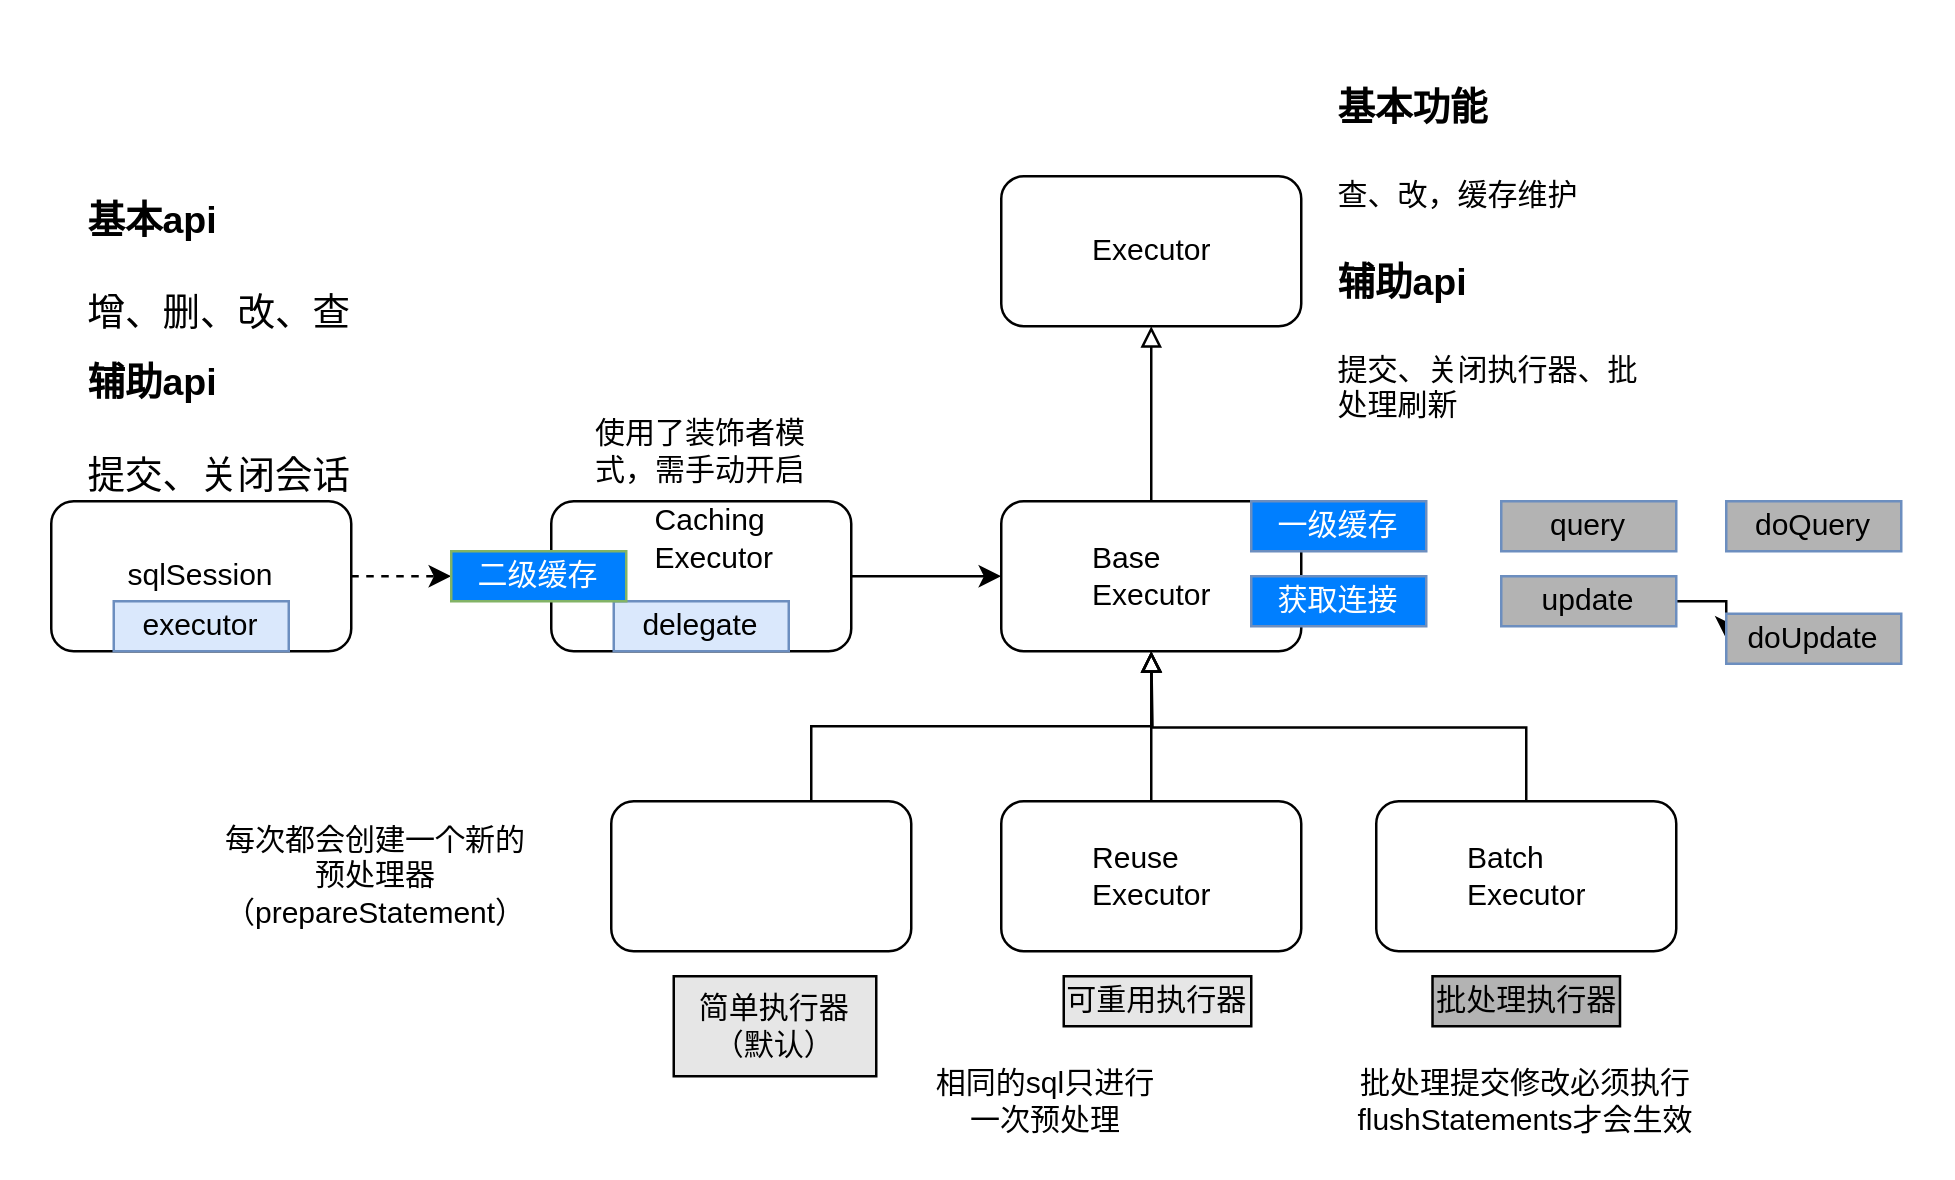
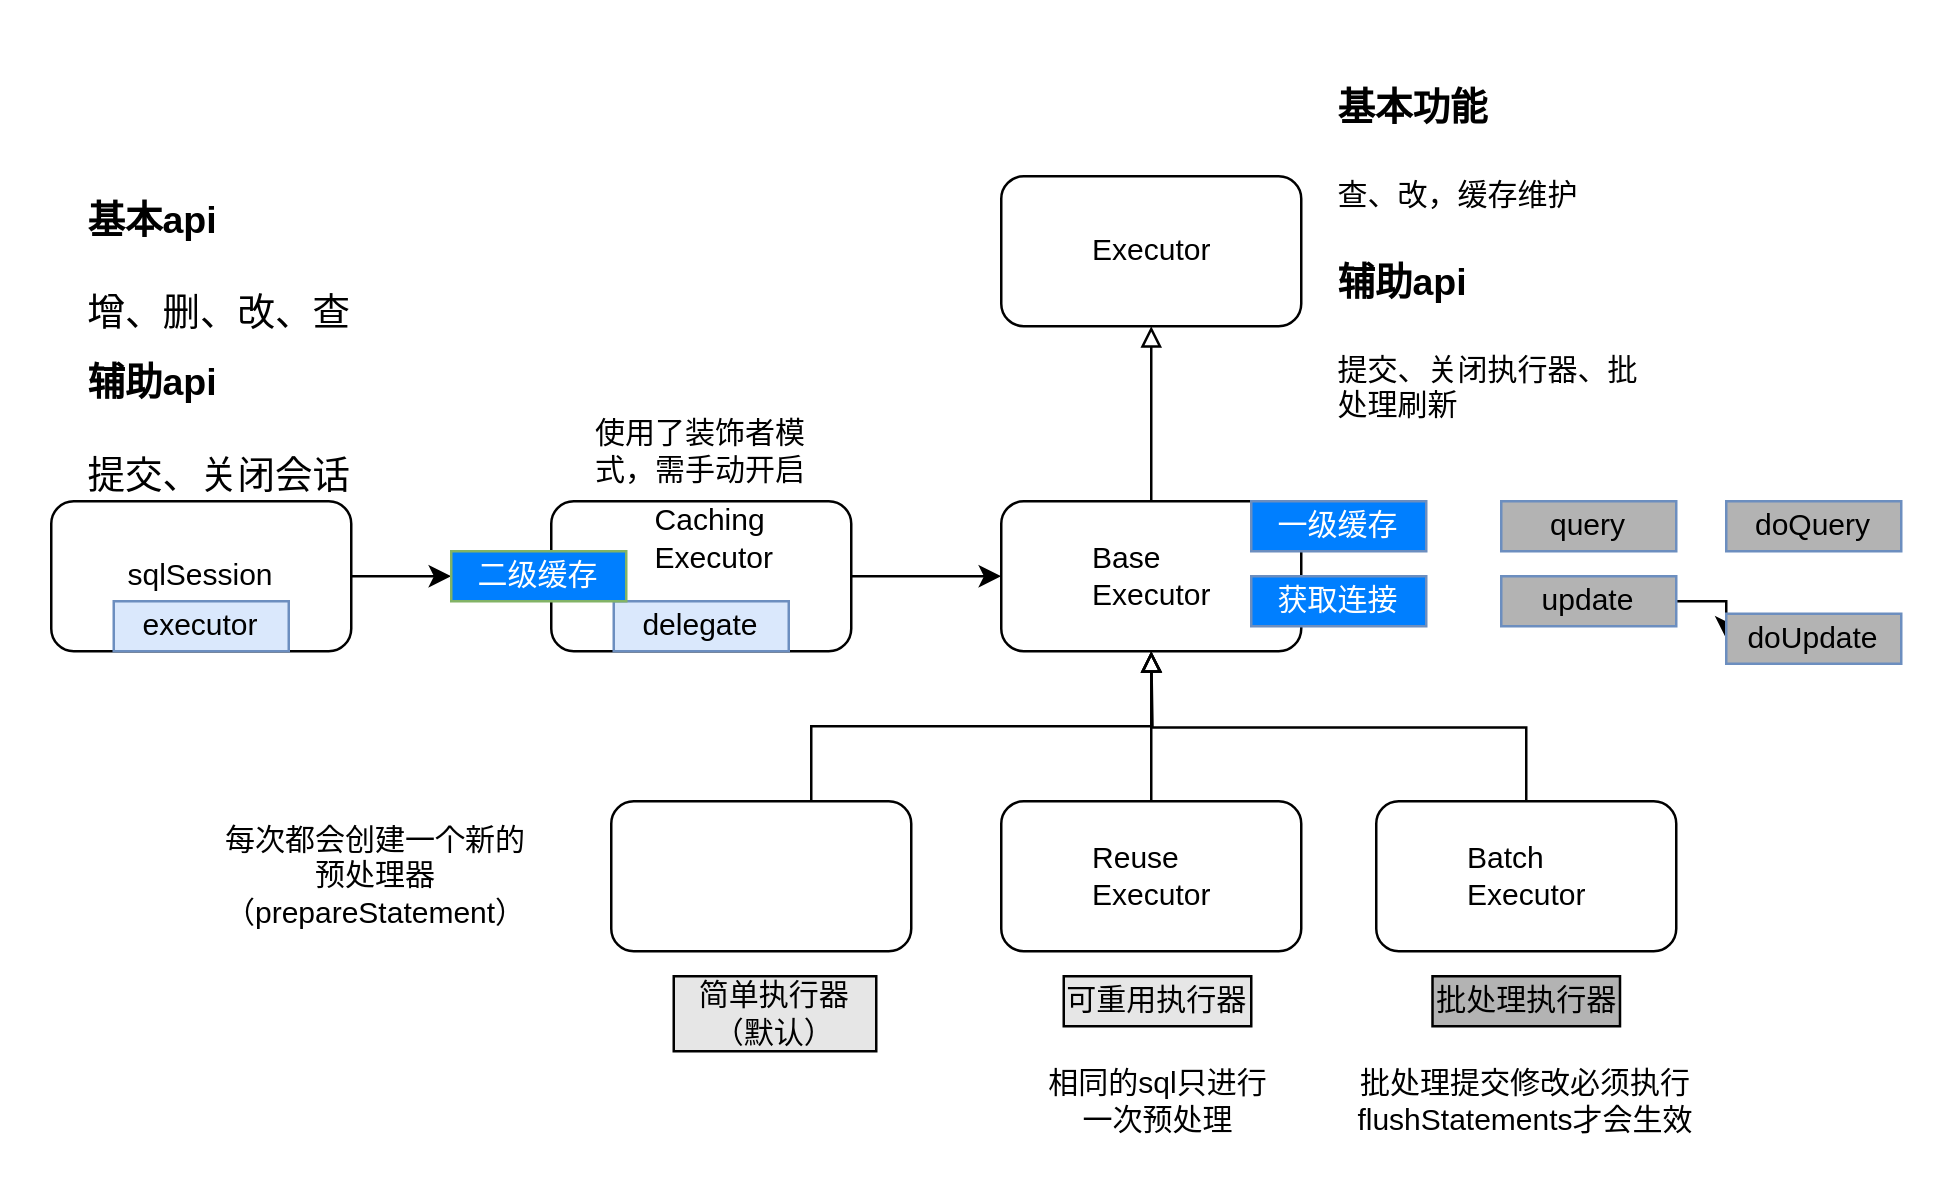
- <mxCell id="2" style="edgeStyle=orthogonalEdgeStyle;rounded=0;orthogonalLoop=1;jettySize=auto;html=1;exitX=1;exitY=0.5;exitDx=0;exitDy=0;entryX=0;entryY=0.5;entryDx=0;entryDy=0;fontColor=#FFFFFF;endArrow=classic;endFill=1;dashed=1;" parent="1" source="3" target="12" edge="1"><mxGeometry relative="1" as="geometry" /></mxCell>
+ <mxCell id="2" style="edgeStyle=orthogonalEdgeStyle;rounded=0;orthogonalLoop=1;jettySize=auto;html=1;exitX=1;exitY=0.5;exitDx=0;exitDy=0;entryX=0;entryY=0.5;entryDx=0;entryDy=0;fontColor=#FFFFFF;endArrow=classic;endFill=1;" parent="1" source="3" target="12" edge="1"><mxGeometry relative="1" as="geometry" /></mxCell>
- <mxCell id="23" value="简单执行器（默认）" style="rounded=0;whiteSpace=wrap;html=1;container=1;fillColor=#E6E6E6;" parent="1" vertex="1"><mxGeometry x="269" y="390" width="81" height="40" as="geometry" /></mxCell>
+ <mxCell id="23" value="简单执行器（默认）" style="rounded=0;whiteSpace=wrap;html=1;container=1;fillColor=#E6E6E6;" parent="1" vertex="1"><mxGeometry x="269" y="390" width="81" height="30" as="geometry" /></mxCell>
- <mxCell id="27" value="相同的sql只进行一次预处理" style="text;html=1;strokeColor=none;fillColor=none;align=center;verticalAlign=middle;whiteSpace=wrap;rounded=0;" parent="1" vertex="1"><mxGeometry x="367.5" y="430" width="100" height="20" as="geometry" /></mxCell>
+ <mxCell id="27" value="相同的sql只进行一次预处理" style="text;html=1;strokeColor=none;fillColor=none;align=center;verticalAlign=middle;whiteSpace=wrap;rounded=0;" parent="1" vertex="1"><mxGeometry x="412.5" y="430" width="100" height="20" as="geometry" /></mxCell>
